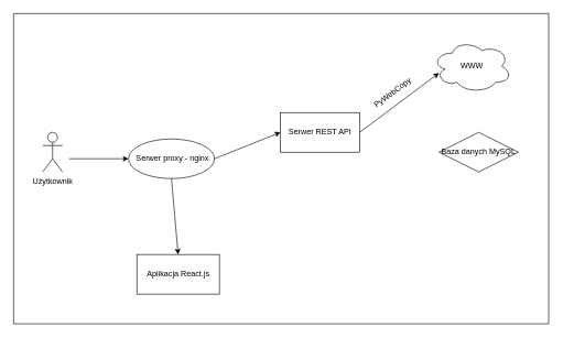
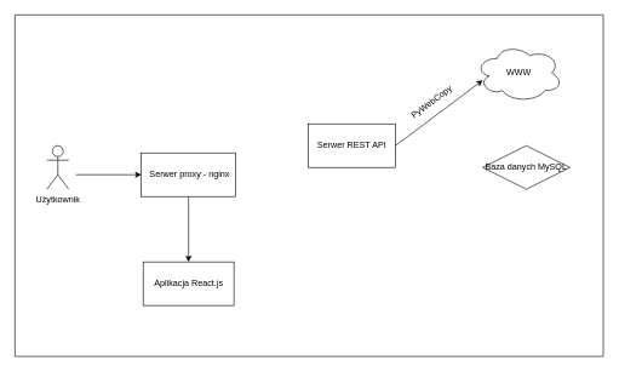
- <mxCell id="4" value="" style="endArrow=classic;html=1;exitX=1;exitY=0.5;exitDx=0;exitDy=0;entryX=0;entryY=0.5;entryDx=0;entryDy=0;" parent="1" source="2" target="5" edge="1"><mxGeometry width="50" height="50" relative="1" as="geometry"><mxPoint x="384" y="230" as="sourcePoint" /><mxPoint x="504" y="210" as="targetPoint" /></mxGeometry></mxCell>
- <mxCell id="2" value="&lt;div style=&quot;text-align: left&quot;&gt;&lt;span&gt;&amp;nbsp;S&lt;/span&gt;&lt;span&gt;erwer proxy - nginx&lt;/span&gt;&lt;/div&gt;" style="ellipse;whiteSpace=wrap;html=1;" parent="1" vertex="1"><mxGeometry x="194" y="210" width="130" height="60" as="geometry" /></mxCell>
+ <mxCell id="2" value="&lt;div style=&quot;text-align: left&quot;&gt;&lt;span&gt;&amp;nbsp;S&lt;/span&gt;&lt;span&gt;erwer proxy - nginx&lt;/span&gt;&lt;/div&gt;" style="rounded=0;whiteSpace=wrap;html=1;" parent="1" vertex="1"><mxGeometry x="194" y="210" width="130" height="60" as="geometry" /></mxCell>
- <mxCell id="12" value="Aplikacja React.js" style="rounded=0;whiteSpace=wrap;html=1;" parent="1" vertex="1"><mxGeometry x="206.5" y="385" width="125" height="60" as="geometry" /></mxCell>
+ <mxCell id="12" value="Aplikacja React.js" style="rounded=0;whiteSpace=wrap;html=1;" parent="1" vertex="1"><mxGeometry x="196.5" y="360" width="125" height="60" as="geometry" /></mxCell>
